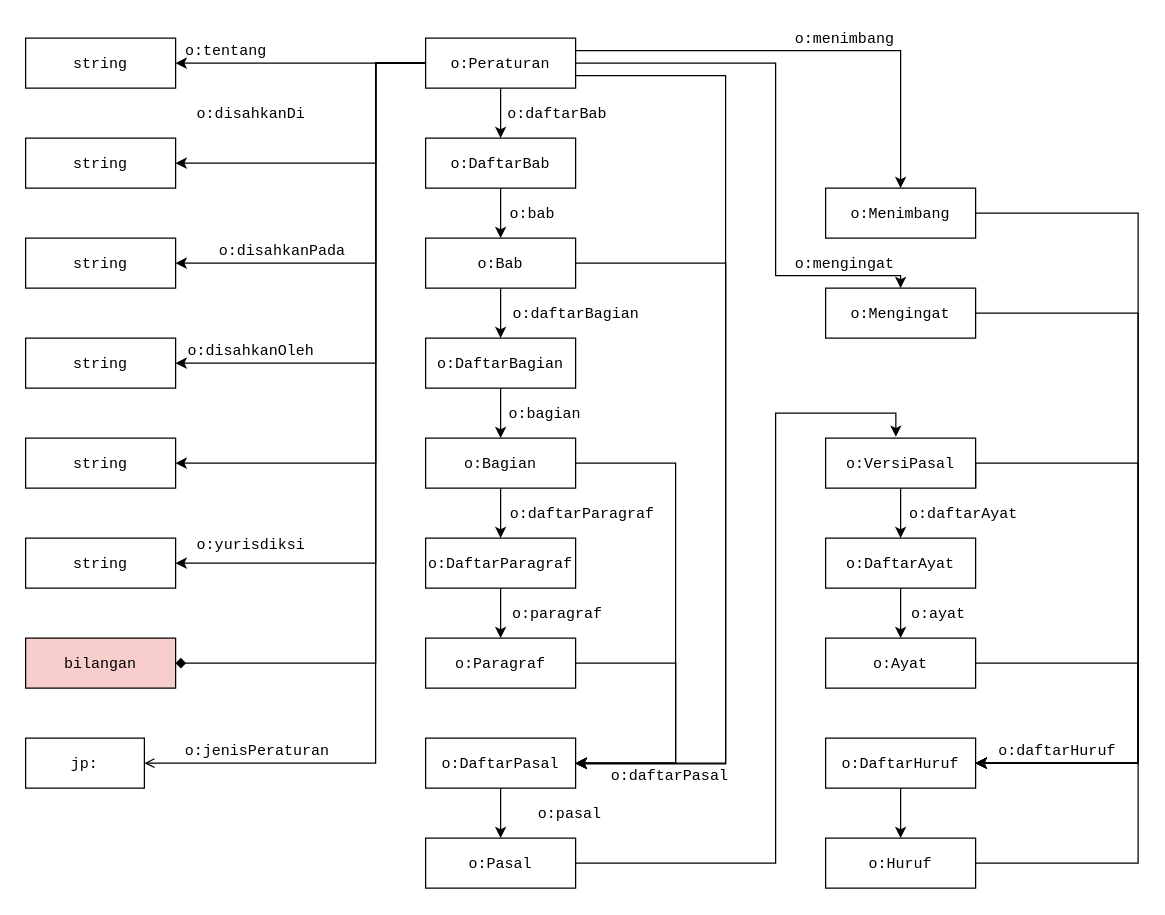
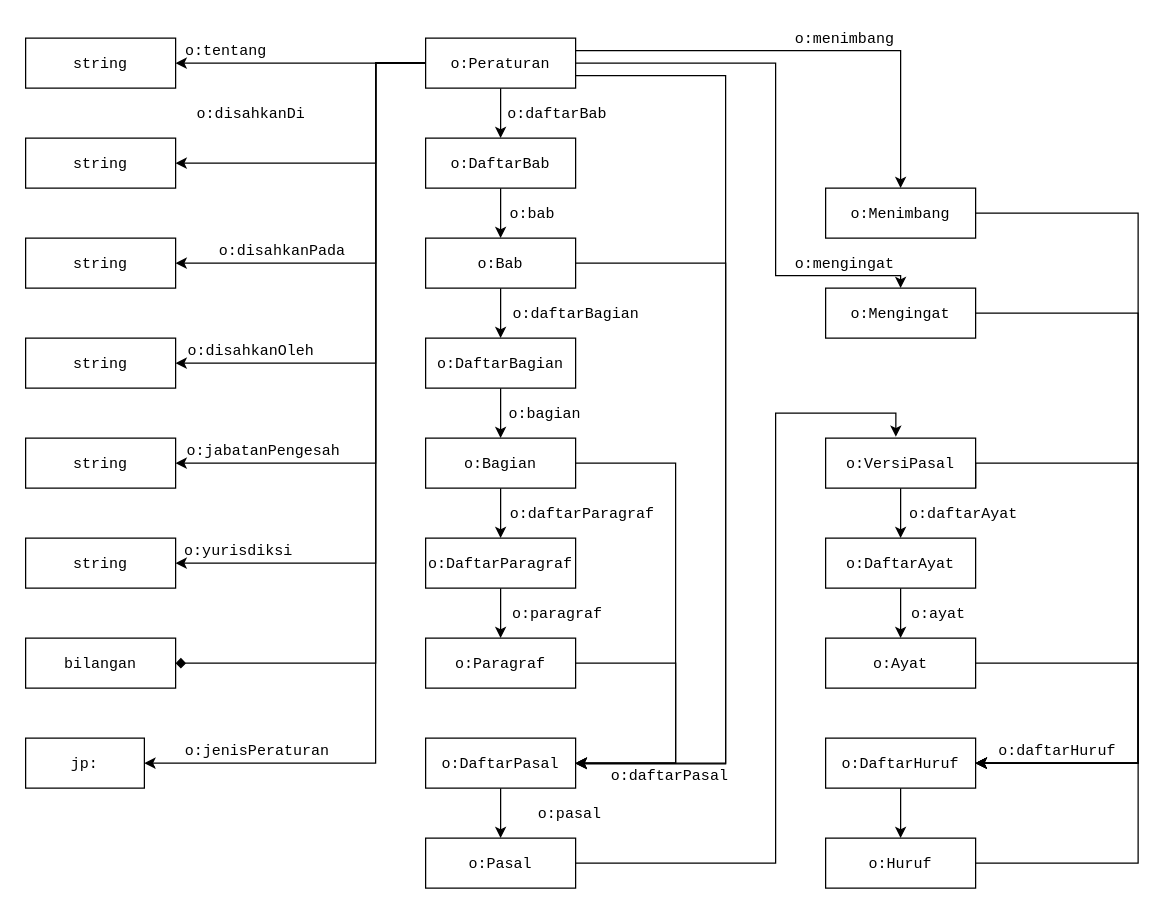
+ <mxCell id="73" value="&lt;font face=&quot;Courier New&quot;&gt;o:jabatanPengesah&lt;/font&gt;" style="text;html=1;align=center;verticalAlign=middle;resizable=0;points=[];autosize=1;strokeColor=none;" vertex="1" parent="1"><mxGeometry x="140" y="350" width="140" height="20" as="geometry" /></mxCell>
- <mxCell id="74" value="&lt;font face=&quot;Courier New&quot;&gt;o:yurisdiksi&lt;/font&gt;" style="text;html=1;align=center;verticalAlign=middle;resizable=0;points=[];autosize=1;strokeColor=none;" vertex="1" parent="1"><mxGeometry x="150" y="425" width="100" height="20" as="geometry" /></mxCell>
+ <mxCell id="74" value="&lt;font face=&quot;Courier New&quot;&gt;o:yurisdiksi&lt;/font&gt;" style="text;html=1;align=center;verticalAlign=middle;resizable=0;points=[];autosize=1;strokeColor=none;" vertex="1" parent="1"><mxGeometry x="140" y="430" width="100" height="20" as="geometry" /></mxCell>
- <mxCell id="67" value="&lt;font face=&quot;Courier New&quot;&gt;bilangan&lt;/font&gt;" style="whiteSpace=wrap;html=1;fillColor=#f8cecc;" vertex="1" parent="1"><mxGeometry x="20" y="510" width="120" height="40" as="geometry" /></mxCell>
+ <mxCell id="67" value="&lt;font face=&quot;Courier New&quot;&gt;bilangan&lt;/font&gt;" style="whiteSpace=wrap;html=1;" vertex="1" parent="1"><mxGeometry x="20" y="510" width="120" height="40" as="geometry" /></mxCell>
- <mxCell id="13" style="edgeStyle=orthogonalEdgeStyle;rounded=0;orthogonalLoop=1;jettySize=auto;html=1;entryX=1;entryY=0.5;entryDx=0;entryDy=0;endArrow=open;" edge="1" parent="1" source="14" target="68"><mxGeometry relative="1" as="geometry"><Array as="points"><mxPoint x="300" y="50" /><mxPoint x="300" y="610" /></Array></mxGeometry></mxCell>
+ <mxCell id="13" style="edgeStyle=orthogonalEdgeStyle;rounded=0;orthogonalLoop=1;jettySize=auto;html=1;entryX=1;entryY=0.5;entryDx=0;entryDy=0;" edge="1" parent="1" source="14" target="68"><mxGeometry relative="1" as="geometry"><Array as="points"><mxPoint x="300" y="50" /><mxPoint x="300" y="610" /></Array></mxGeometry></mxCell>
